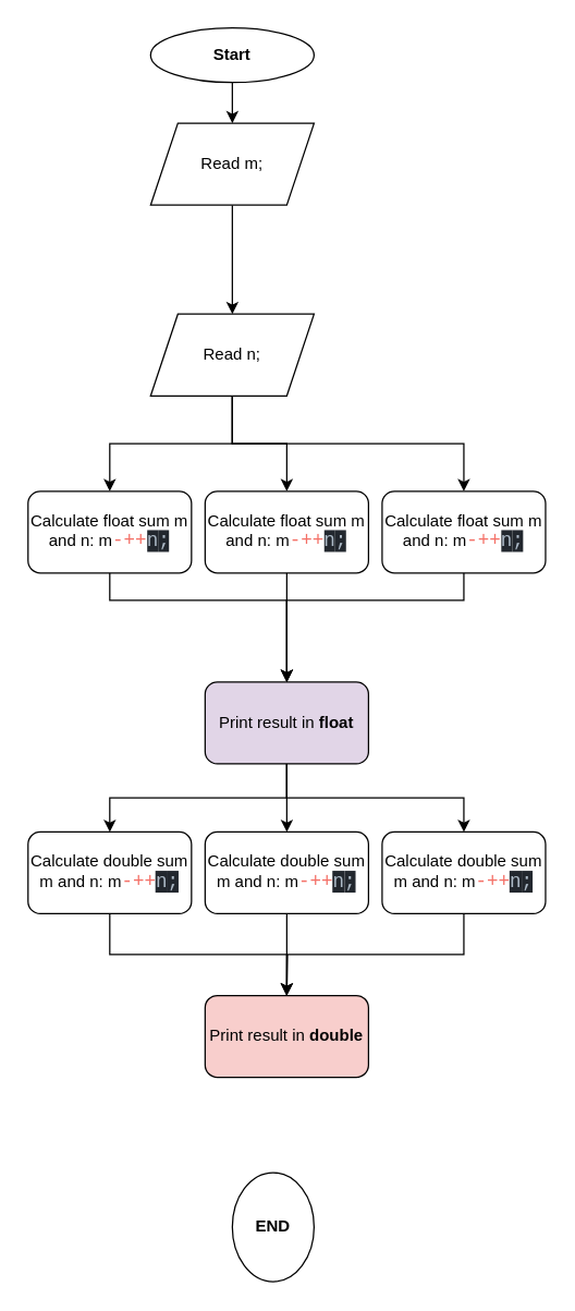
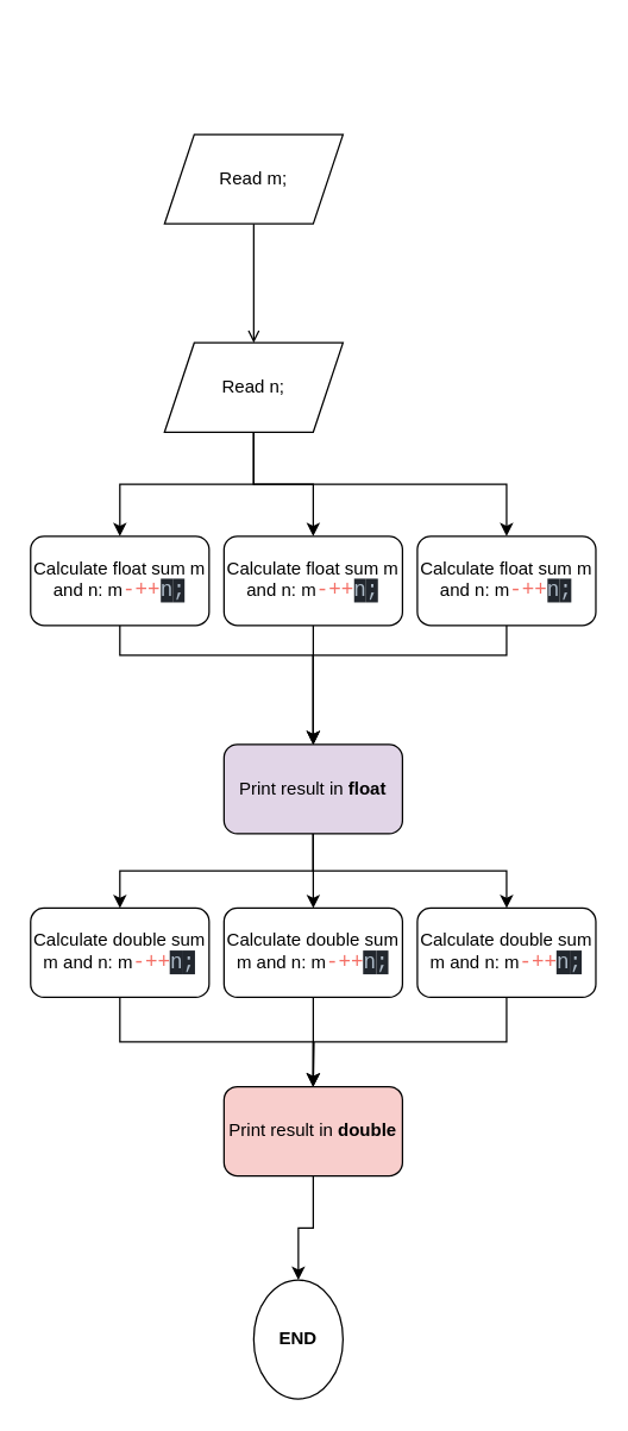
- <mxCell id="3" value="Start" style="ellipse;whiteSpace=wrap;html=1;fontStyle=1" vertex="1" parent="1"><mxGeometry x="110" y="20" width="120" height="40" as="geometry" /></mxCell>
- <mxCell id="2" value="" style="edgeStyle=orthogonalEdgeStyle;rounded=0;orthogonalLoop=1;jettySize=auto;html=1;" edge="1" parent="1" source="3" target="5"><mxGeometry relative="1" as="geometry" /></mxCell>
- <mxCell id="4" value="" style="edgeStyle=orthogonalEdgeStyle;rounded=0;orthogonalLoop=1;jettySize=auto;html=1;" edge="1" parent="1" source="5" target="9"><mxGeometry relative="1" as="geometry" /></mxCell>
+ <mxCell id="4" value="" style="edgeStyle=orthogonalEdgeStyle;rounded=0;orthogonalLoop=1;jettySize=auto;html=1;endArrow=open;" edge="1" parent="1" source="5" target="9"><mxGeometry relative="1" as="geometry" /></mxCell>
+ <mxCell id="26" value="" style="edgeStyle=orthogonalEdgeStyle;rounded=0;orthogonalLoop=1;jettySize=auto;html=1;" edge="1" parent="1" source="27" target="28"><mxGeometry relative="1" as="geometry" /></mxCell>
